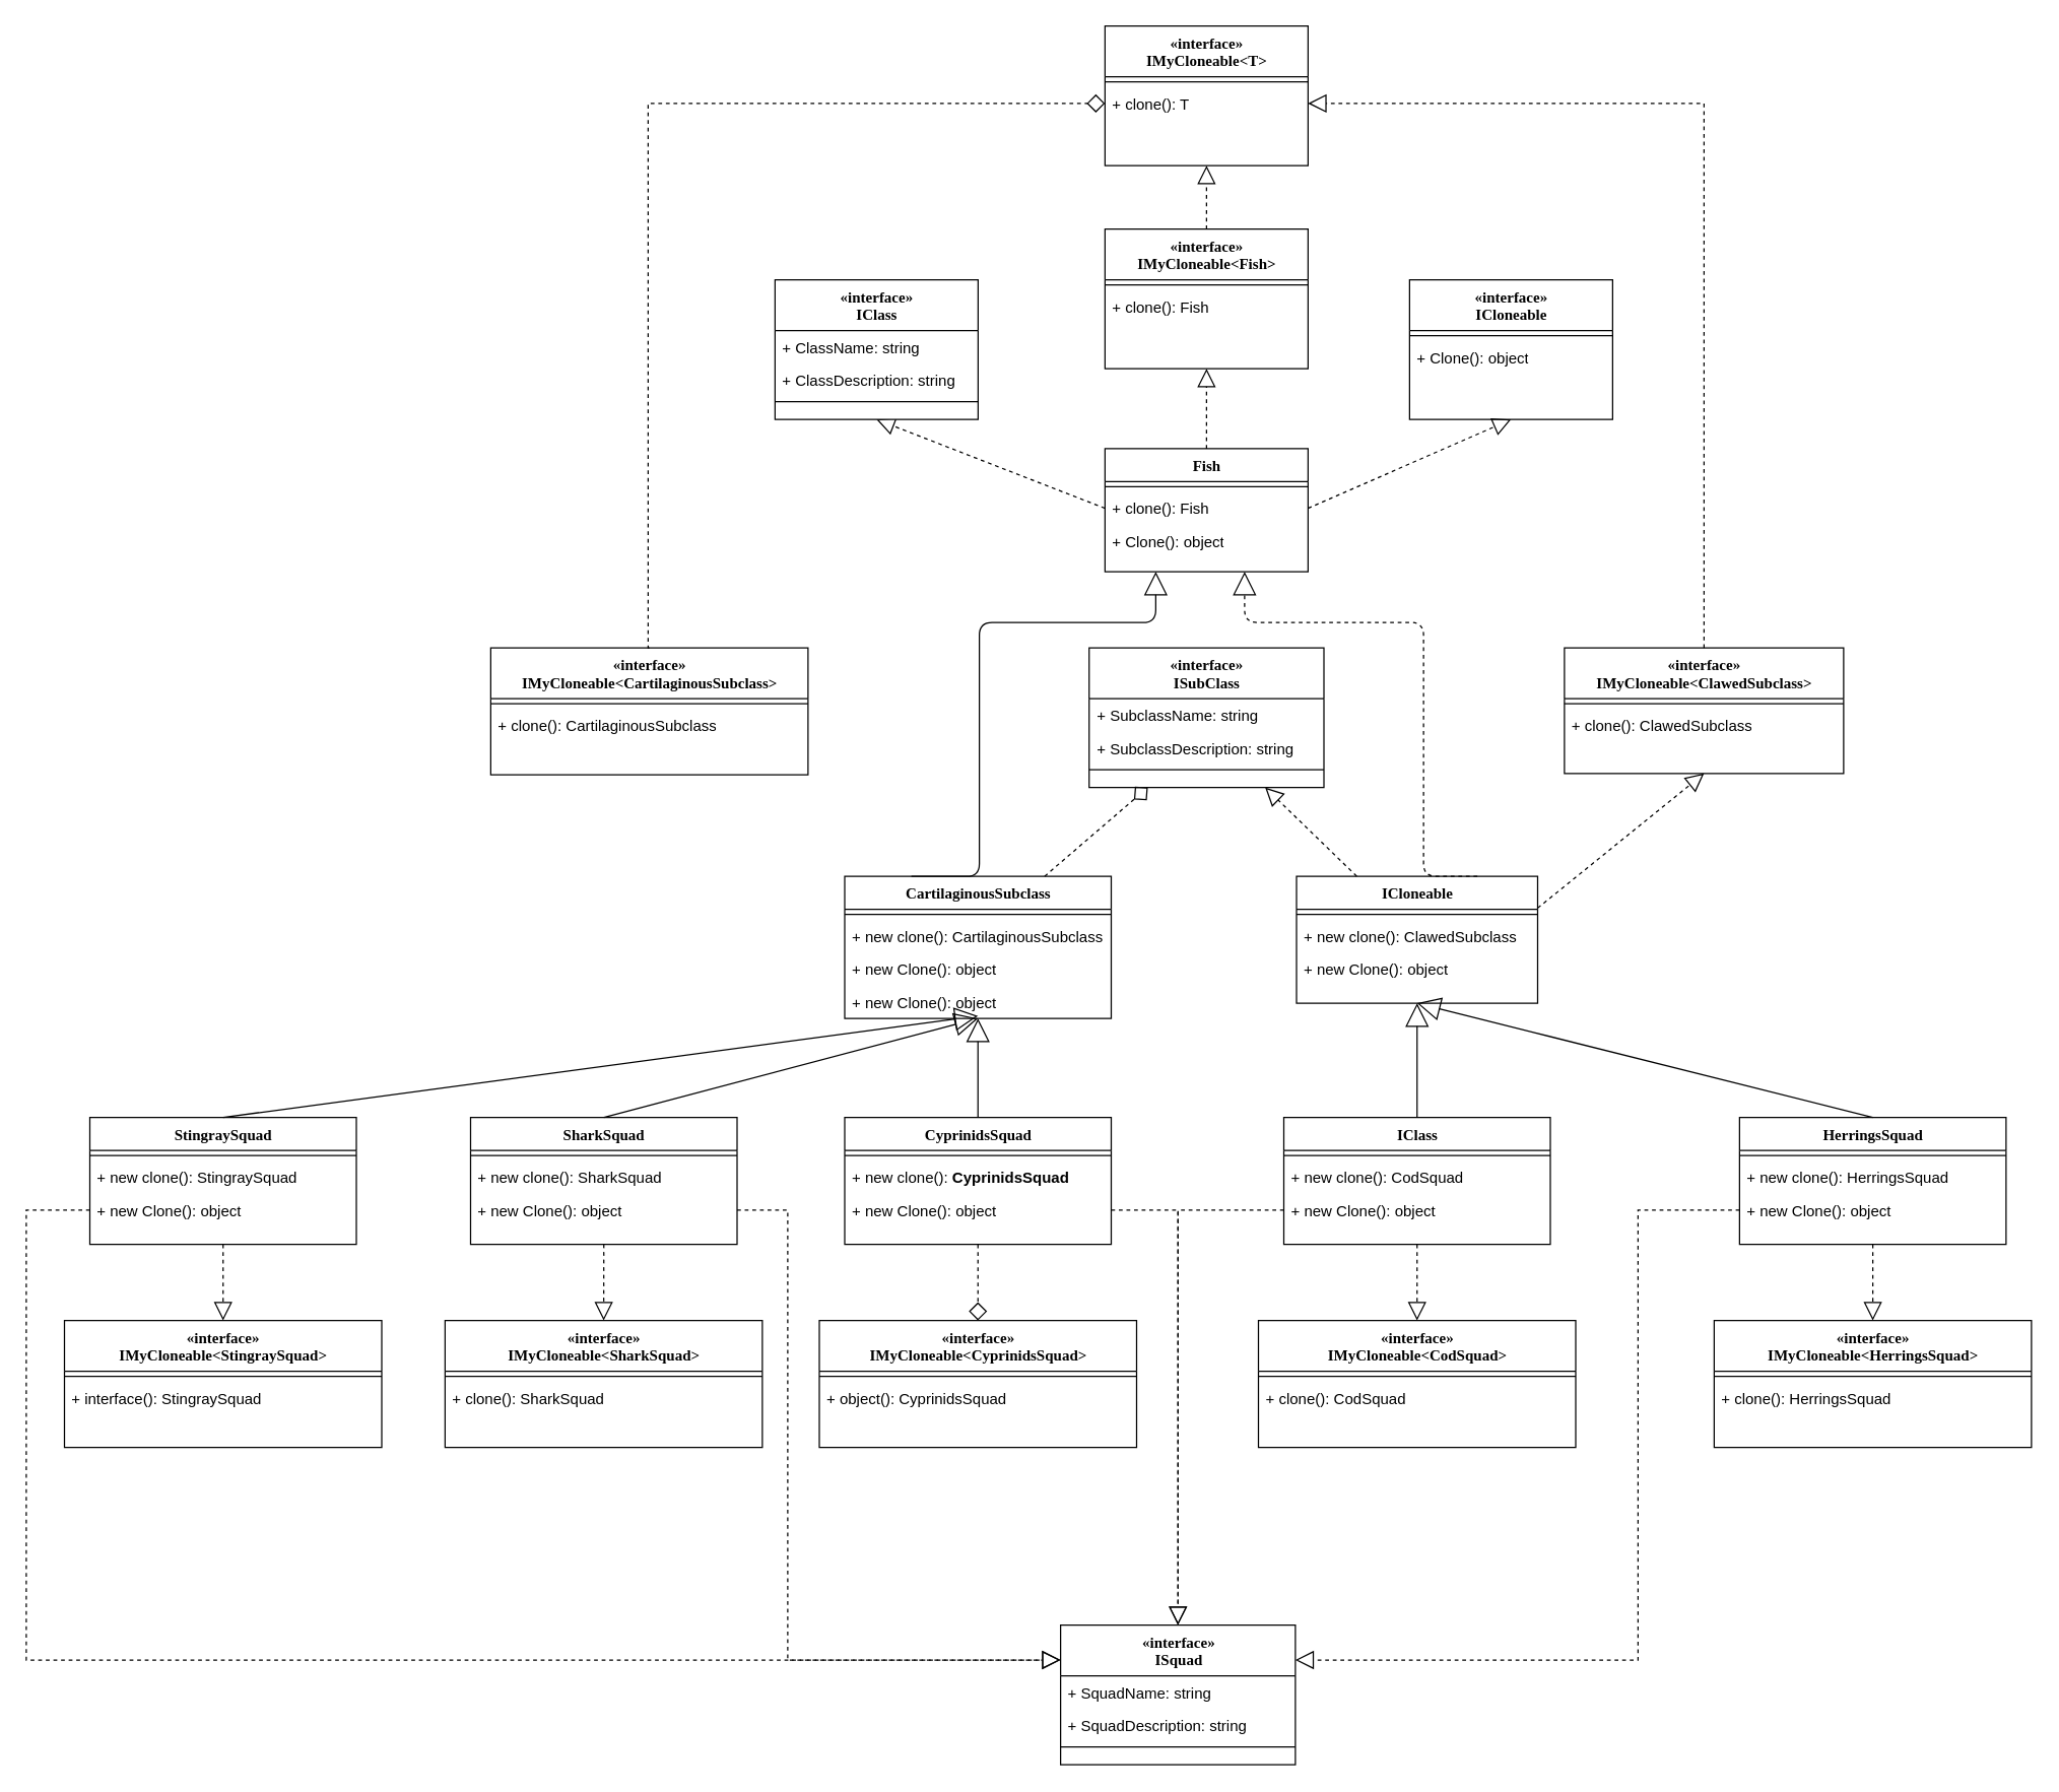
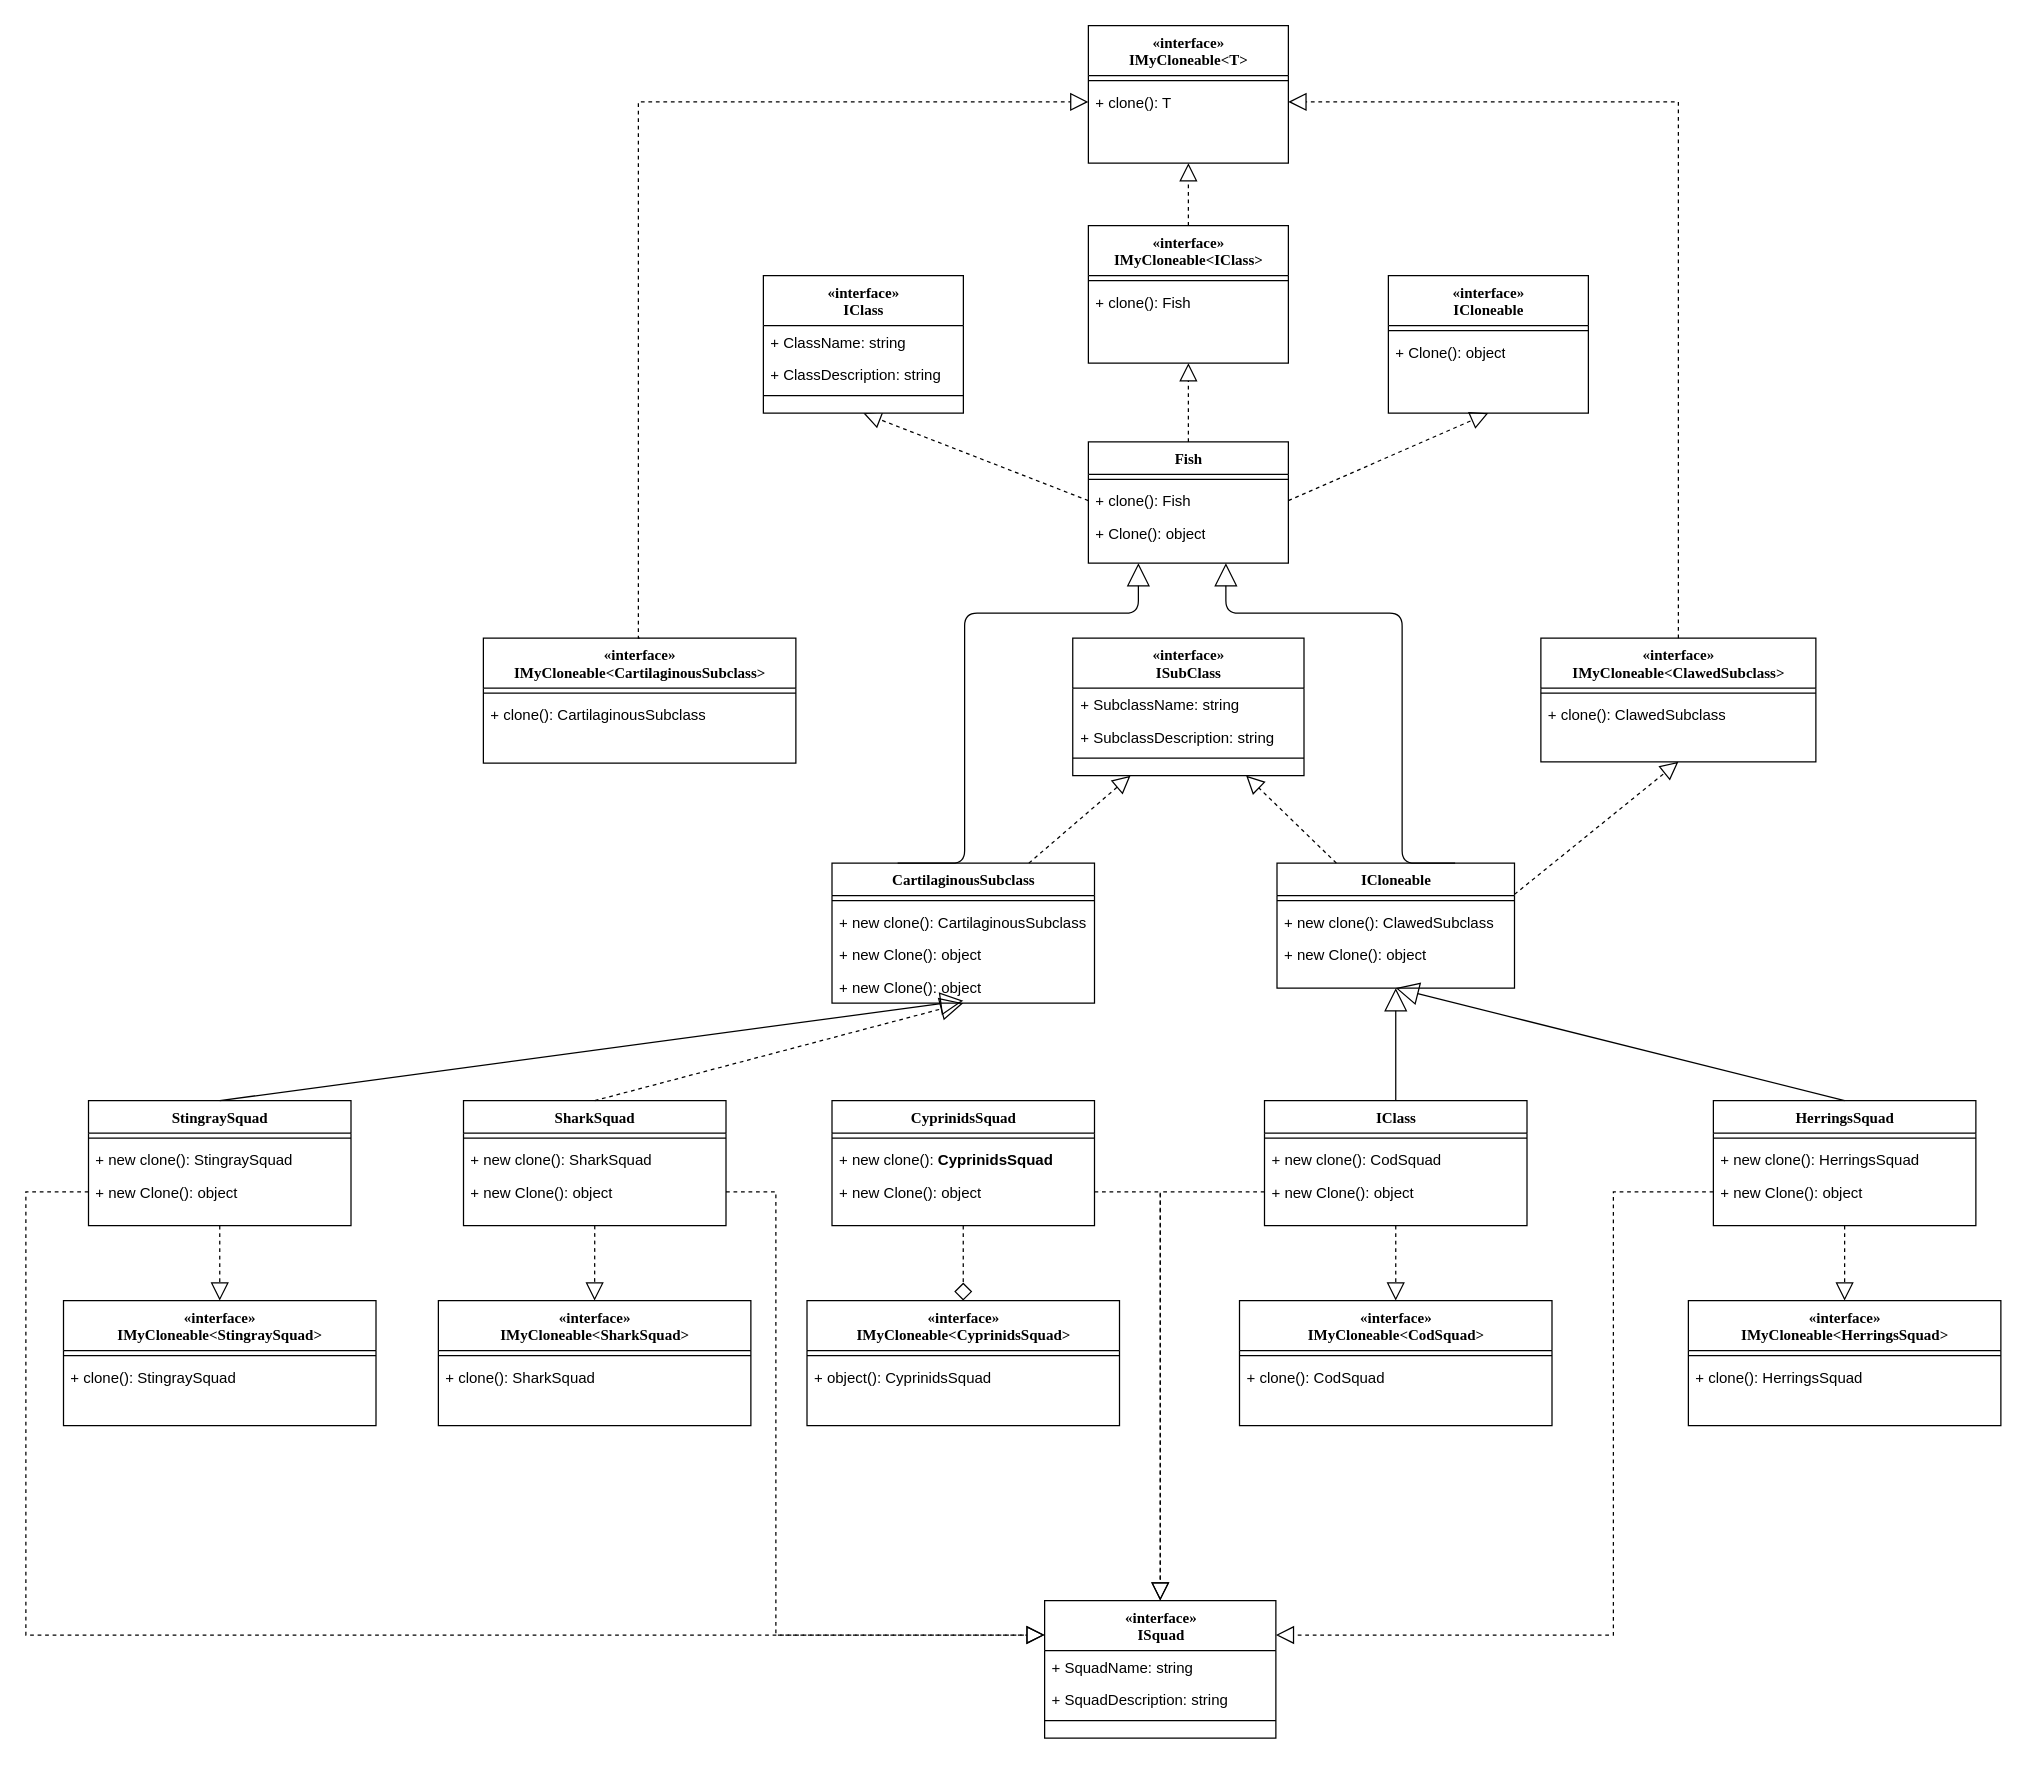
- <mxCell id="64" value="" style="endArrow=diamond;dashed=1;endFill=0;endSize=12;html=1;rounded=0;entryX=0;entryY=0.5;entryDx=0;entryDy=0;exitX=0.5;exitY=0;exitDx=0;exitDy=0;edgeStyle=orthogonalEdgeStyle;" edge="1" parent="1" source="34" target="67"><mxGeometry width="160" relative="1" as="geometry"><mxPoint x="940" y="440" as="sourcePoint" /><mxPoint x="1100" y="440" as="targetPoint" /><Array as="points"><mxPoint x="510" y="81" /></Array></mxGeometry></mxCell>
+ <mxCell id="64" value="" style="endArrow=block;dashed=1;endFill=0;endSize=12;html=1;rounded=0;entryX=0;entryY=0.5;entryDx=0;entryDy=0;exitX=0.5;exitY=0;exitDx=0;exitDy=0;edgeStyle=orthogonalEdgeStyle;" edge="1" parent="1" source="34" target="67"><mxGeometry width="160" relative="1" as="geometry"><mxPoint x="940" y="440" as="sourcePoint" /><mxPoint x="1100" y="440" as="targetPoint" /><Array as="points"><mxPoint x="510" y="81" /></Array></mxGeometry></mxCell>
- <mxCell id="22" value="«interface»&lt;br&gt;&lt;b&gt;IMyCloneable&amp;lt;Fish&amp;gt;&lt;/b&gt;" style="swimlane;html=1;fontStyle=1;align=center;verticalAlign=top;childLayout=stackLayout;horizontal=1;startSize=40;horizontalStack=0;resizeParent=1;resizeLast=0;collapsible=1;marginBottom=0;swimlaneFillColor=#ffffff;rounded=0;shadow=0;comic=0;labelBackgroundColor=none;strokeWidth=1;fillColor=none;fontFamily=Verdana;fontSize=12" vertex="1" parent="1"><mxGeometry x="870" y="180" width="160" height="110" as="geometry" /></mxCell>
+ <mxCell id="22" value="«interface»&lt;br&gt;&lt;b&gt;IMyCloneable&amp;lt;IClass&amp;gt;&lt;/b&gt;" style="swimlane;html=1;fontStyle=1;align=center;verticalAlign=top;childLayout=stackLayout;horizontal=1;startSize=40;horizontalStack=0;resizeParent=1;resizeLast=0;collapsible=1;marginBottom=0;swimlaneFillColor=#ffffff;rounded=0;shadow=0;comic=0;labelBackgroundColor=none;strokeWidth=1;fillColor=none;fontFamily=Verdana;fontSize=12" vertex="1" parent="1"><mxGeometry x="870" y="180" width="160" height="110" as="geometry" /></mxCell>
- <mxCell id="12" style="edgeStyle=orthogonalEdgeStyle;html=1;labelBackgroundColor=none;startFill=0;startSize=8;endArrow=block;endFill=0;endSize=16;fontFamily=Verdana;fontSize=12;exitX=0.75;exitY=0;exitDx=0;exitDy=0;dashed=1;" parent="1" source="13" target="2" edge="1"><mxGeometry relative="1" as="geometry"><Array as="points"><mxPoint x="1121" y="490" /><mxPoint x="980" y="490" /></Array></mxGeometry></mxCell>
+ <mxCell id="12" style="edgeStyle=orthogonalEdgeStyle;html=1;labelBackgroundColor=none;startFill=0;startSize=8;endArrow=block;endFill=0;endSize=16;fontFamily=Verdana;fontSize=12;exitX=0.75;exitY=0;exitDx=0;exitDy=0;" parent="1" source="13" target="2" edge="1"><mxGeometry relative="1" as="geometry"><Array as="points"><mxPoint x="1121" y="490" /><mxPoint x="980" y="490" /></Array></mxGeometry></mxCell>
- <mxCell id="48" value="" style="endArrow=diamond;dashed=1;endFill=0;endSize=12;html=1;rounded=0;entryX=0.25;entryY=1;entryDx=0;entryDy=0;exitX=0.75;exitY=0;exitDx=0;exitDy=0;" edge="1" parent="1" source="7" target="44"><mxGeometry width="160" relative="1" as="geometry"><mxPoint x="686" y="568" as="sourcePoint" /><mxPoint x="849.75" y="620" as="targetPoint" /></mxGeometry></mxCell>
+ <mxCell id="48" value="" style="endArrow=block;dashed=1;endFill=0;endSize=12;html=1;rounded=0;entryX=0.25;entryY=1;entryDx=0;entryDy=0;exitX=0.75;exitY=0;exitDx=0;exitDy=0;" edge="1" parent="1" source="7" target="44"><mxGeometry width="160" relative="1" as="geometry"><mxPoint x="686" y="568" as="sourcePoint" /><mxPoint x="849.75" y="620" as="targetPoint" /></mxGeometry></mxCell>
- <mxCell id="90" style="html=1;labelBackgroundColor=none;startFill=0;startSize=8;endArrow=block;endFill=0;endSize=16;fontFamily=Verdana;fontSize=12;entryX=0.5;entryY=1;entryDx=0;entryDy=0;exitX=0.5;exitY=0;exitDx=0;exitDy=0;" edge="1" parent="1" source="82" target="7"><mxGeometry relative="1" as="geometry"><mxPoint x="674.9" y="1287" as="sourcePoint" /><mxPoint x="779.9" y="800" as="targetPoint" /></mxGeometry></mxCell>
+ <mxCell id="90" style="html=1;labelBackgroundColor=none;startFill=0;startSize=8;endArrow=block;endFill=0;endSize=16;fontFamily=Verdana;fontSize=12;entryX=0.5;entryY=1;entryDx=0;entryDy=0;exitX=0.5;exitY=0;exitDx=0;exitDy=0;dashed=1;" edge="1" parent="1" source="82" target="7"><mxGeometry relative="1" as="geometry"><mxPoint x="674.9" y="1287" as="sourcePoint" /><mxPoint x="779.9" y="800" as="targetPoint" /></mxGeometry></mxCell>
- <mxCell id="70" style="html=1;labelBackgroundColor=none;startFill=0;startSize=8;endArrow=block;endFill=0;endSize=16;fontFamily=Verdana;fontSize=12;entryX=0.5;entryY=1;entryDx=0;entryDy=0;exitX=0.5;exitY=0;exitDx=0;exitDy=0;" edge="1" parent="1" source="55" target="7"><mxGeometry relative="1" as="geometry"><mxPoint x="1230.9" y="1287" as="sourcePoint" /><mxPoint x="1125.9" y="800" as="targetPoint" /></mxGeometry></mxCell>
- <mxCell id="97" value="+ interface(): StingraySquad" style="text;html=1;strokeColor=none;fillColor=none;align=left;verticalAlign=top;spacingLeft=4;spacingRight=4;whiteSpace=wrap;overflow=hidden;rotatable=0;points=[[0,0.5],[1,0.5]];portConstraint=eastwest;" vertex="1" parent="95"><mxGeometry y="48" width="250" height="26" as="geometry" /></mxCell>
+ <mxCell id="97" value="+ clone(): StingraySquad" style="text;html=1;strokeColor=none;fillColor=none;align=left;verticalAlign=top;spacingLeft=4;spacingRight=4;whiteSpace=wrap;overflow=hidden;rotatable=0;points=[[0,0.5],[1,0.5]];portConstraint=eastwest;" vertex="1" parent="95"><mxGeometry y="48" width="250" height="26" as="geometry" /></mxCell>
